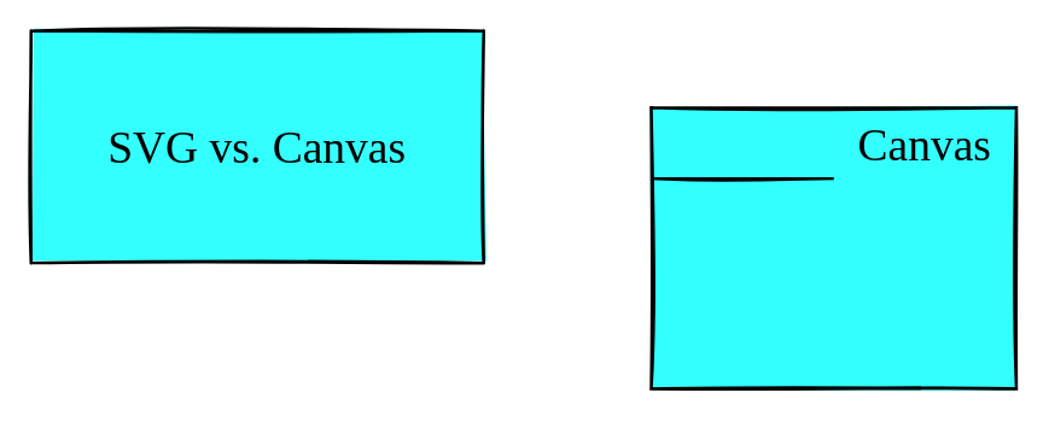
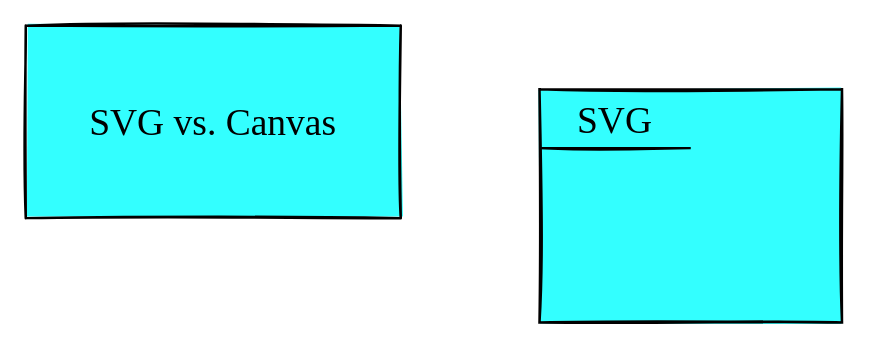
+ <mxCell id="5" value="SVG" style="shape=partialRectangle;html=1;whiteSpace=wrap;connectable=0;overflow=hidden;fillColor=none;top=0;left=0;bottom=0;right=0;pointerEvents=1;rounded=0;glass=0;sketch=1;fillWeight=4;hachureGap=8;hachureAngle=45;fillStyle=solid;fontFamily=Comic Sans MS;fontSize=30;strokeWidth=2;" vertex="1" parent="4"><mxGeometry width="121" height="47" as="geometry"><mxRectangle width="121" height="47" as="alternateBounds" /></mxGeometry></mxCell>
- <mxCell id="6" value="Canvas" style="shape=partialRectangle;html=1;whiteSpace=wrap;connectable=0;overflow=hidden;fillColor=none;top=0;left=0;bottom=0;right=0;pointerEvents=1;rounded=0;glass=0;sketch=1;fillWeight=4;hachureGap=8;hachureAngle=45;fillStyle=solid;fontFamily=Comic Sans MS;fontSize=30;strokeWidth=2;" vertex="1" parent="4"><mxGeometry x="121" width="121" height="47" as="geometry"><mxRectangle width="121" height="47" as="alternateBounds" /></mxGeometry></mxCell>
